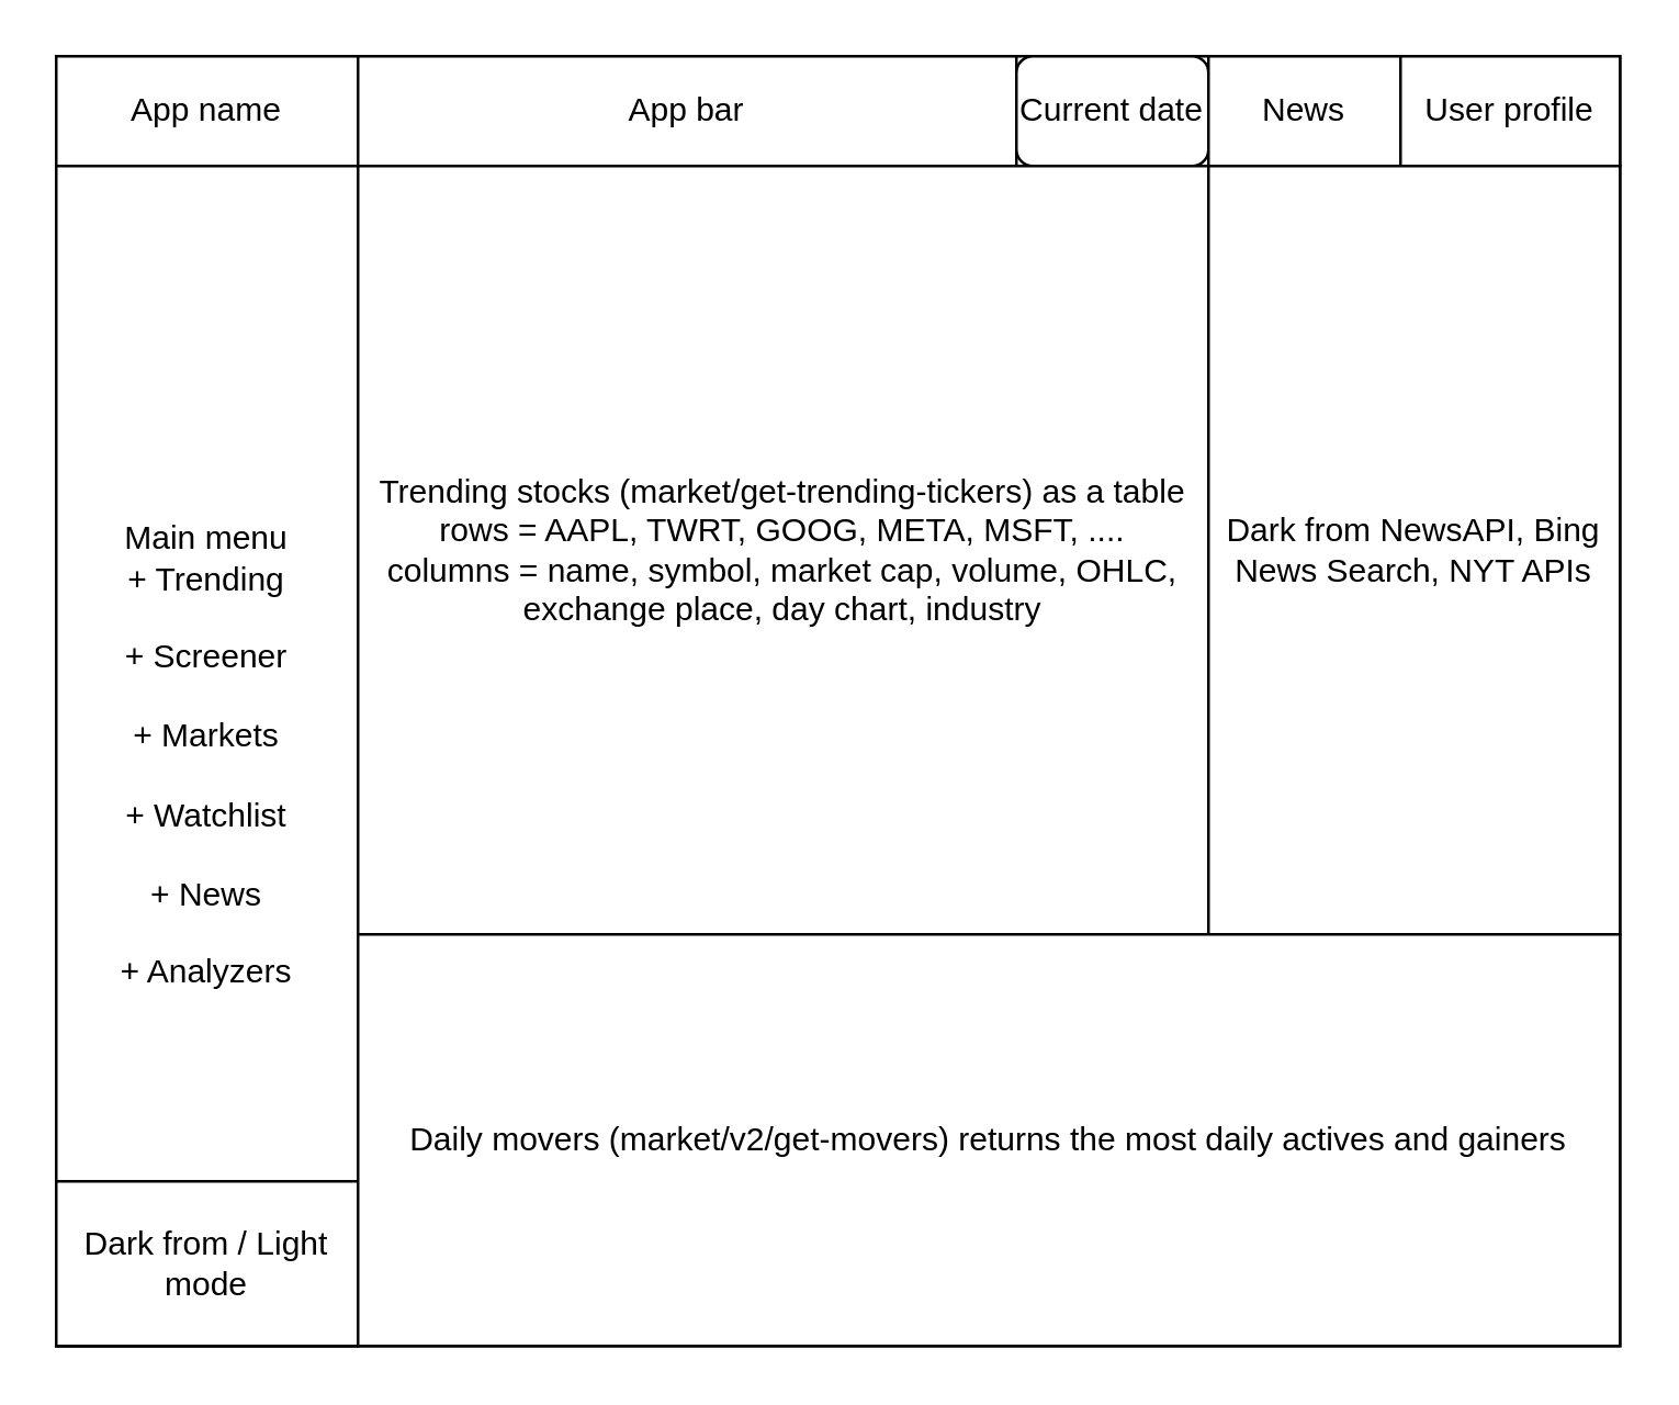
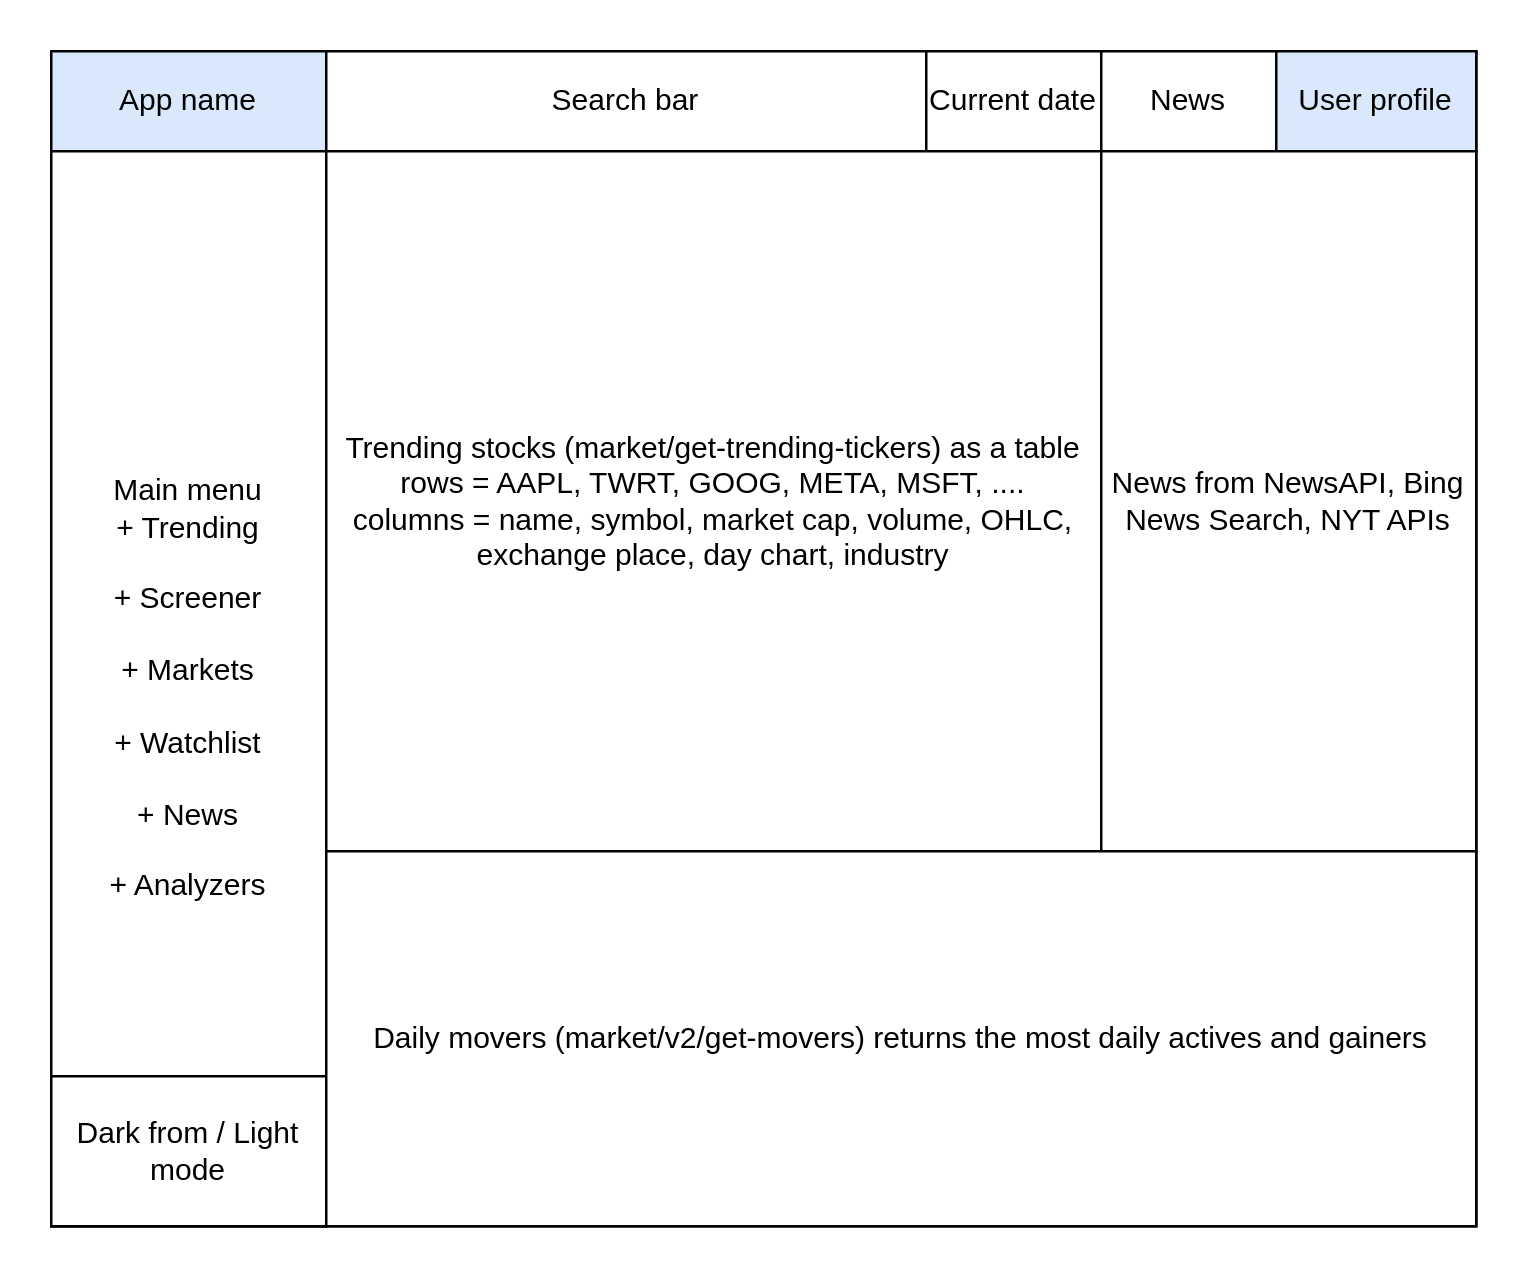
- <mxCell id="3" value="App name" style="rounded=0;whiteSpace=wrap;html=1;" vertex="1" parent="1"><mxGeometry x="20" y="20" width="110" height="40" as="geometry" /></mxCell>
+ <mxCell id="3" value="App name" style="rounded=0;whiteSpace=wrap;html=1;fillColor=#dae8fc;" vertex="1" parent="1"><mxGeometry x="20" y="20" width="110" height="40" as="geometry" /></mxCell>
- <mxCell id="6" value="App bar" style="rounded=0;whiteSpace=wrap;html=1;" vertex="1" parent="1"><mxGeometry x="130" y="20" width="240" height="40" as="geometry" /></mxCell>
+ <mxCell id="6" value="Search bar" style="rounded=0;whiteSpace=wrap;html=1;" vertex="1" parent="1"><mxGeometry x="130" y="20" width="240" height="40" as="geometry" /></mxCell>
- <mxCell id="7" value="Current date" style="whiteSpace=wrap;html=1;rounded=1;" vertex="1" parent="1"><mxGeometry x="370" y="20" width="70" height="40" as="geometry" /></mxCell>
+ <mxCell id="7" value="Current date" style="rounded=0;whiteSpace=wrap;html=1;" vertex="1" parent="1"><mxGeometry x="370" y="20" width="70" height="40" as="geometry" /></mxCell>
- <mxCell id="9" value="User profile" style="rounded=0;whiteSpace=wrap;html=1;" vertex="1" parent="1"><mxGeometry x="510" y="20" width="80" height="40" as="geometry" /></mxCell>
+ <mxCell id="9" value="User profile" style="rounded=0;whiteSpace=wrap;html=1;fillColor=#dae8fc;" vertex="1" parent="1"><mxGeometry x="510" y="20" width="80" height="40" as="geometry" /></mxCell>
- <mxCell id="11" value="Dark from NewsAPI, Bing News Search, NYT APIs" style="rounded=0;whiteSpace=wrap;html=1;" vertex="1" parent="1"><mxGeometry x="440" y="60" width="150" height="280" as="geometry" /></mxCell>
+ <mxCell id="11" value="News from NewsAPI, Bing News Search, NYT APIs" style="rounded=0;whiteSpace=wrap;html=1;" vertex="1" parent="1"><mxGeometry x="440" y="60" width="150" height="280" as="geometry" /></mxCell>
